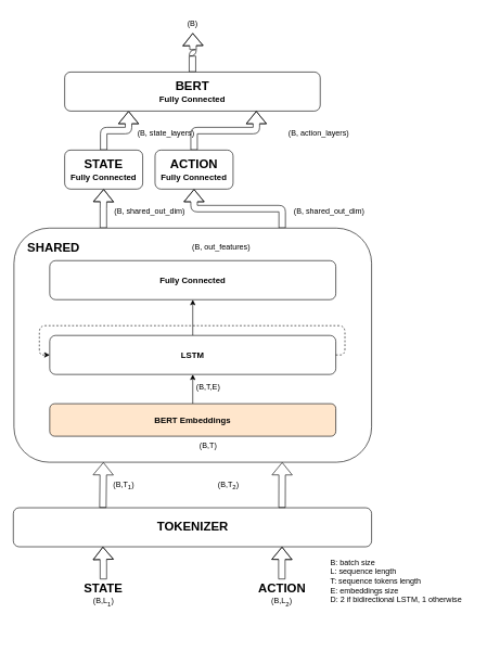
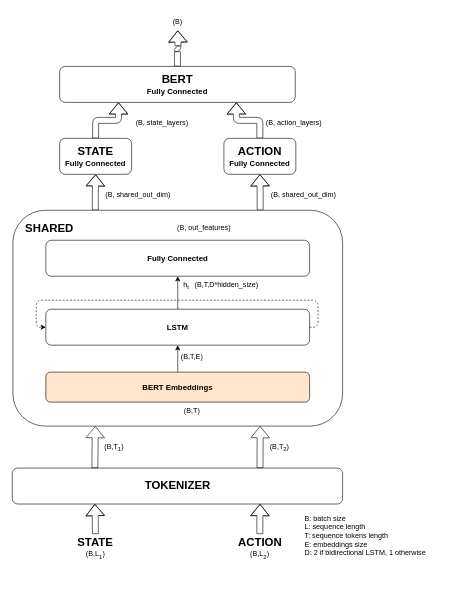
- <mxCell id="37" value="(B, state_layers)" style="text;html=1;strokeColor=none;fillColor=none;align=center;verticalAlign=middle;whiteSpace=wrap;rounded=1;" parent="1" vertex="1"><mxGeometry x="200" y="190" width="110" height="30" as="geometry" /></mxCell>
+ <mxCell id="37" value="(B, state_layers)" style="text;html=1;strokeColor=none;fillColor=none;align=center;verticalAlign=middle;whiteSpace=wrap;rounded=1;" parent="1" vertex="1"><mxGeometry x="215" y="190" width="110" height="30" as="geometry" /></mxCell>
- <mxCell id="23" value="&lt;b&gt;&lt;font style=&quot;font-size: 19px&quot;&gt;ACTION&lt;/font&gt;&lt;br&gt;Fully Connected&lt;br&gt;&lt;/b&gt;" style="rounded=1;whiteSpace=wrap;html=1;fontSize=13;" parent="1" vertex="1"><mxGeometry x="238" y="230" width="120" height="60" as="geometry" /></mxCell>
+ <mxCell id="23" value="&lt;b&gt;&lt;font style=&quot;font-size: 19px&quot;&gt;ACTION&lt;/font&gt;&lt;br&gt;Fully Connected&lt;br&gt;&lt;/b&gt;" style="rounded=1;whiteSpace=wrap;html=1;fontSize=13;" parent="1" vertex="1"><mxGeometry x="373" y="230" width="120" height="60" as="geometry" /></mxCell>
+ <mxCell id="26" value="h&lt;sub&gt;t&amp;nbsp;&lt;/sub&gt;&amp;nbsp; (B,T,D*hidden_size)" style="text;html=1;strokeColor=none;fillColor=none;align=center;verticalAlign=middle;whiteSpace=wrap;rounded=1;" parent="1" vertex="1"><mxGeometry x="290" y="460" width="156" height="30" as="geometry" /></mxCell>
- <mxCell id="29" value="(B,T&lt;sub&gt;2&lt;/sub&gt;)" style="text;html=1;strokeColor=none;fillColor=none;align=center;verticalAlign=middle;whiteSpace=wrap;rounded=1;" parent="1" vertex="1"><mxGeometry x="321" y="730" width="60" height="30" as="geometry" /></mxCell>
+ <mxCell id="29" value="(B,T&lt;sub&gt;2&lt;/sub&gt;)" style="text;html=1;strokeColor=none;fillColor=none;align=center;verticalAlign=middle;whiteSpace=wrap;rounded=1;" parent="1" vertex="1"><mxGeometry x="436" y="730" width="60" height="30" as="geometry" /></mxCell>
